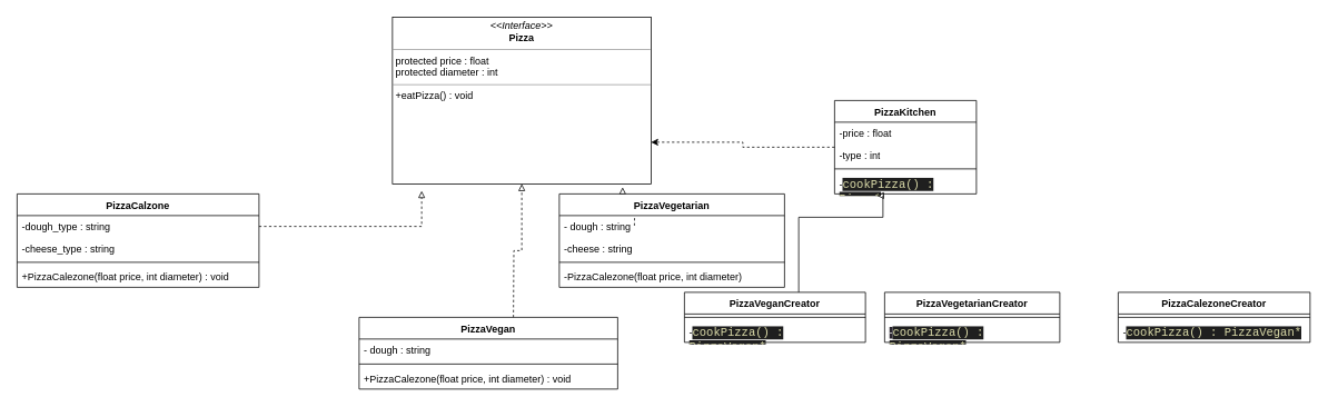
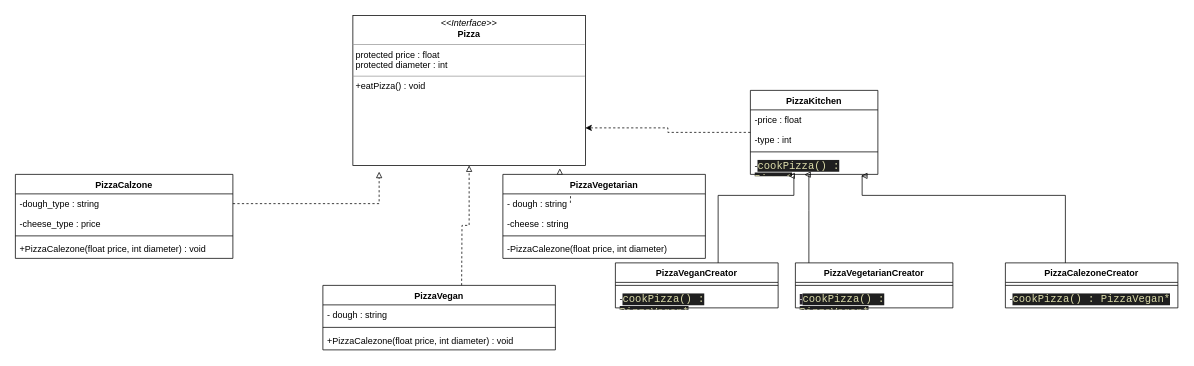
+ <mxCell id="22" style="edgeStyle=orthogonalEdgeStyle;rounded=0;orthogonalLoop=1;jettySize=auto;html=1;entryX=0.868;entryY=1.077;entryDx=0;entryDy=0;entryPerimeter=0;endArrow=block;endFill=0;" parent="1" source="18" target="10" edge="1"><mxGeometry relative="1" as="geometry"><Array as="points"><mxPoint x="1420" y="260" /><mxPoint x="1149" y="260" /></Array></mxGeometry></mxCell>
+ <mxCell id="14" style="edgeStyle=orthogonalEdgeStyle;rounded=0;orthogonalLoop=1;jettySize=auto;html=1;entryX=0.423;entryY=1.015;entryDx=0;entryDy=0;entryPerimeter=0;endArrow=block;endFill=0;" parent="1" source="15" target="10" edge="1"><mxGeometry relative="1" as="geometry"><mxPoint x="1080" y="240" as="targetPoint" /><Array as="points"><mxPoint x="1078" y="280" /><mxPoint x="1078" y="280" /></Array></mxGeometry></mxCell>
- <mxCell id="25" value="-cheese_type : string " style="text;strokeColor=none;fillColor=none;align=left;verticalAlign=top;spacingLeft=4;spacingRight=4;overflow=hidden;rotatable=0;points=[[0,0.5],[1,0.5]];portConstraint=eastwest;" parent="23" vertex="1"><mxGeometry y="52" width="290" height="26" as="geometry" /></mxCell>
+ <mxCell id="25" value="-cheese_type : price " style="text;strokeColor=none;fillColor=none;align=left;verticalAlign=top;spacingLeft=4;spacingRight=4;overflow=hidden;rotatable=0;points=[[0,0.5],[1,0.5]];portConstraint=eastwest;" parent="23" vertex="1"><mxGeometry y="52" width="290" height="26" as="geometry" /></mxCell>
